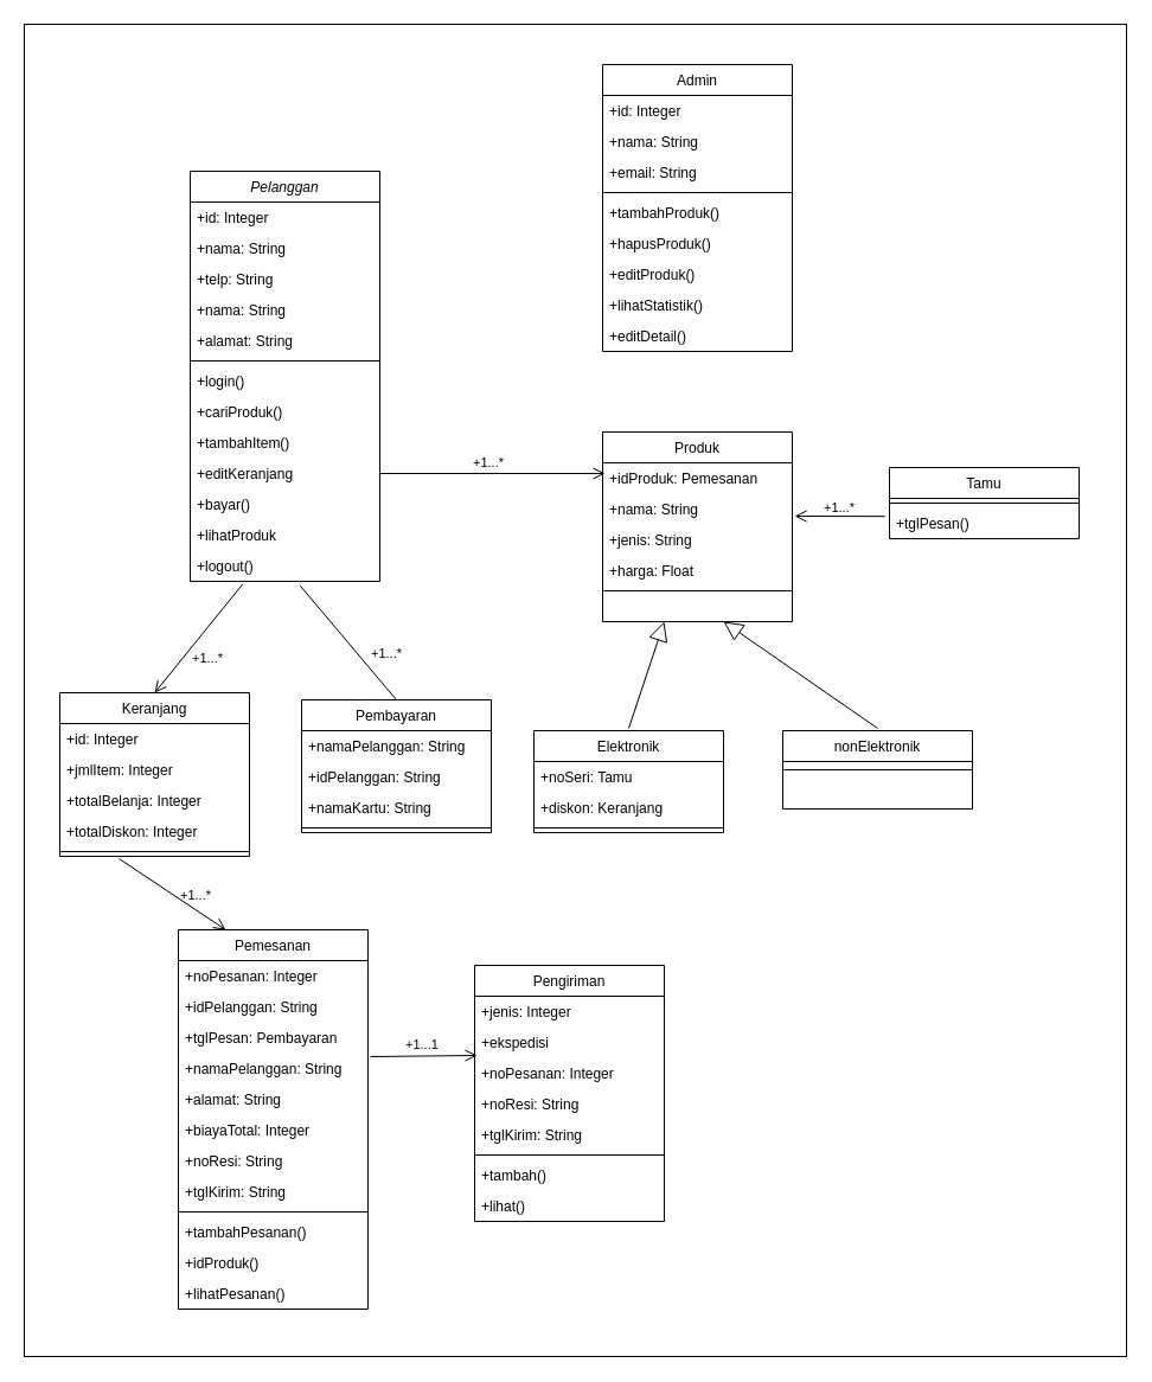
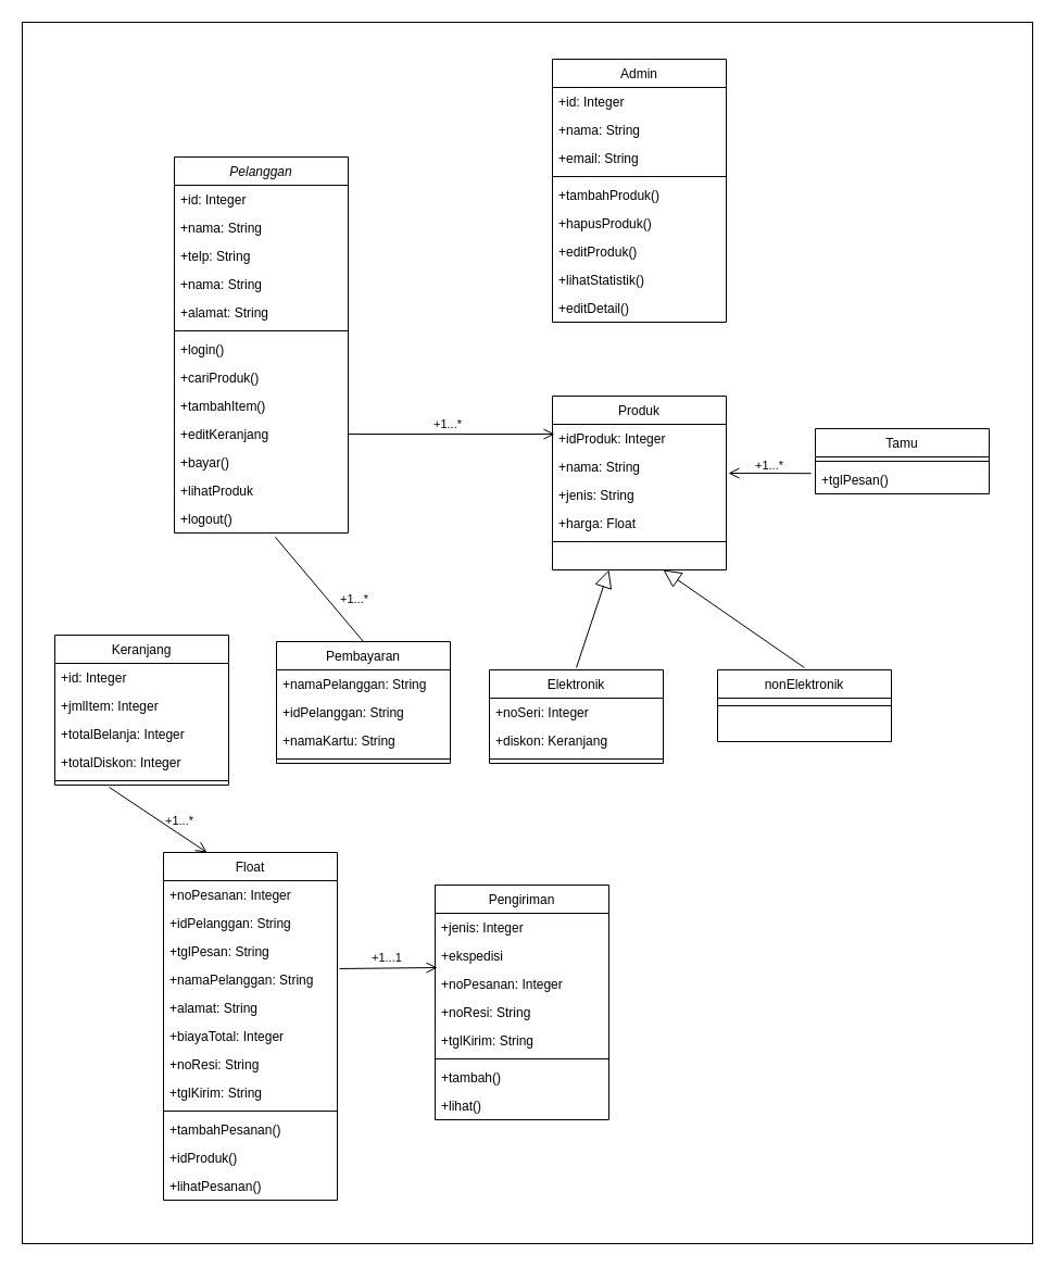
- <mxCell id="28" value="+idProduk: Pemesanan" style="text;align=left;verticalAlign=top;spacingLeft=4;spacingRight=4;overflow=hidden;rotatable=0;points=[[0,0.5],[1,0.5]];portConstraint=eastwest;" parent="27" vertex="1"><mxGeometry y="26" width="160" height="26" as="geometry" /></mxCell>
+ <mxCell id="28" value="+idProduk: Integer" style="text;align=left;verticalAlign=top;spacingLeft=4;spacingRight=4;overflow=hidden;rotatable=0;points=[[0,0.5],[1,0.5]];portConstraint=eastwest;" parent="27" vertex="1"><mxGeometry y="26" width="160" height="26" as="geometry" /></mxCell>
- <mxCell id="80" value="+1...*" style="html=1;verticalAlign=bottom;labelBackgroundColor=none;endArrow=open;endFill=0;endSize=8;align=left;rounded=0;exitX=0.277;exitY=1.088;exitDx=0;exitDy=0;exitPerimeter=0;entryX=0.5;entryY=0;entryDx=0;entryDy=0;" parent="1" source="16" target="48" edge="1"><mxGeometry x="0.417" y="11" relative="1" as="geometry"><mxPoint x="262.8" y="503.718" as="sourcePoint" /><mxPoint x="344" y="600" as="targetPoint" /><mxPoint as="offset" /></mxGeometry></mxCell>
- <mxCell id="40" value="+noSeri: Tamu" style="text;align=left;verticalAlign=top;spacingLeft=4;spacingRight=4;overflow=hidden;rotatable=0;points=[[0,0.5],[1,0.5]];portConstraint=eastwest;" parent="39" vertex="1"><mxGeometry y="26" width="160" height="26" as="geometry" /></mxCell>
+ <mxCell id="40" value="+noSeri: Integer" style="text;align=left;verticalAlign=top;spacingLeft=4;spacingRight=4;overflow=hidden;rotatable=0;points=[[0,0.5],[1,0.5]];portConstraint=eastwest;" parent="39" vertex="1"><mxGeometry y="26" width="160" height="26" as="geometry" /></mxCell>
- <mxCell id="54" value="Pemesanan" style="swimlane;fontStyle=0;align=center;verticalAlign=top;childLayout=stackLayout;horizontal=1;startSize=26;horizontalStack=0;resizeParent=1;resizeLast=0;collapsible=1;marginBottom=0;rounded=0;shadow=0;strokeWidth=1;" parent="1" vertex="1"><mxGeometry x="150" y="784" width="160" height="320" as="geometry"><mxRectangle x="550" y="140" width="160" height="26" as="alternateBounds" /></mxGeometry></mxCell>
+ <mxCell id="54" value="Float" style="swimlane;fontStyle=0;align=center;verticalAlign=top;childLayout=stackLayout;horizontal=1;startSize=26;horizontalStack=0;resizeParent=1;resizeLast=0;collapsible=1;marginBottom=0;rounded=0;shadow=0;strokeWidth=1;" parent="1" vertex="1"><mxGeometry x="150" y="784" width="160" height="320" as="geometry"><mxRectangle x="550" y="140" width="160" height="26" as="alternateBounds" /></mxGeometry></mxCell>
- <mxCell id="57" value="+tglPesan: Pembayaran" style="text;align=left;verticalAlign=top;spacingLeft=4;spacingRight=4;overflow=hidden;rotatable=0;points=[[0,0.5],[1,0.5]];portConstraint=eastwest;" parent="54" vertex="1"><mxGeometry y="78" width="160" height="26" as="geometry" /></mxCell>
+ <mxCell id="57" value="+tglPesan: String" style="text;align=left;verticalAlign=top;spacingLeft=4;spacingRight=4;overflow=hidden;rotatable=0;points=[[0,0.5],[1,0.5]];portConstraint=eastwest;" parent="54" vertex="1"><mxGeometry y="78" width="160" height="26" as="geometry" /></mxCell>
